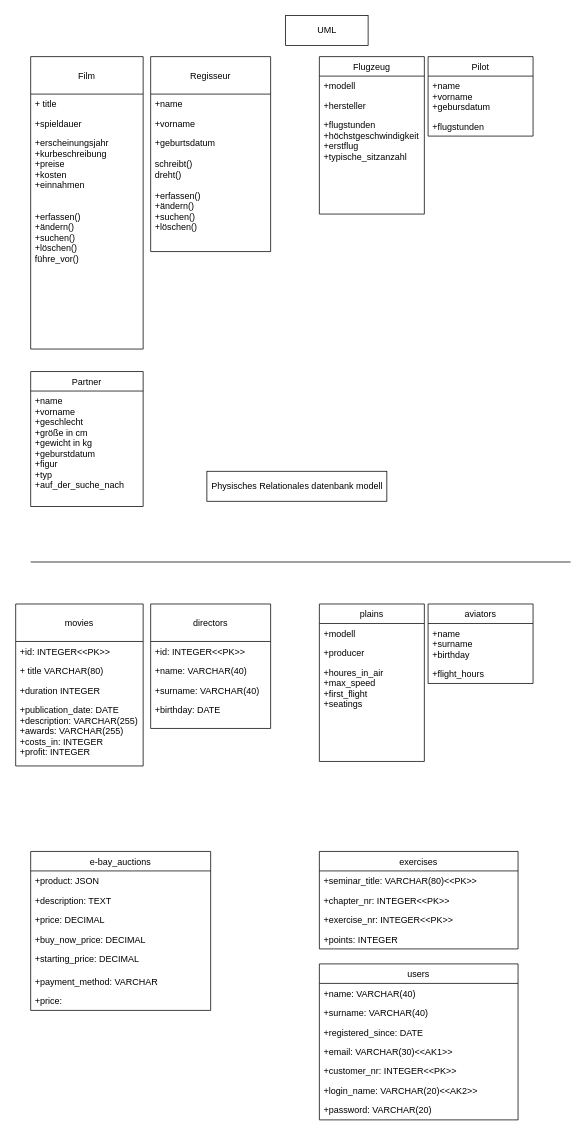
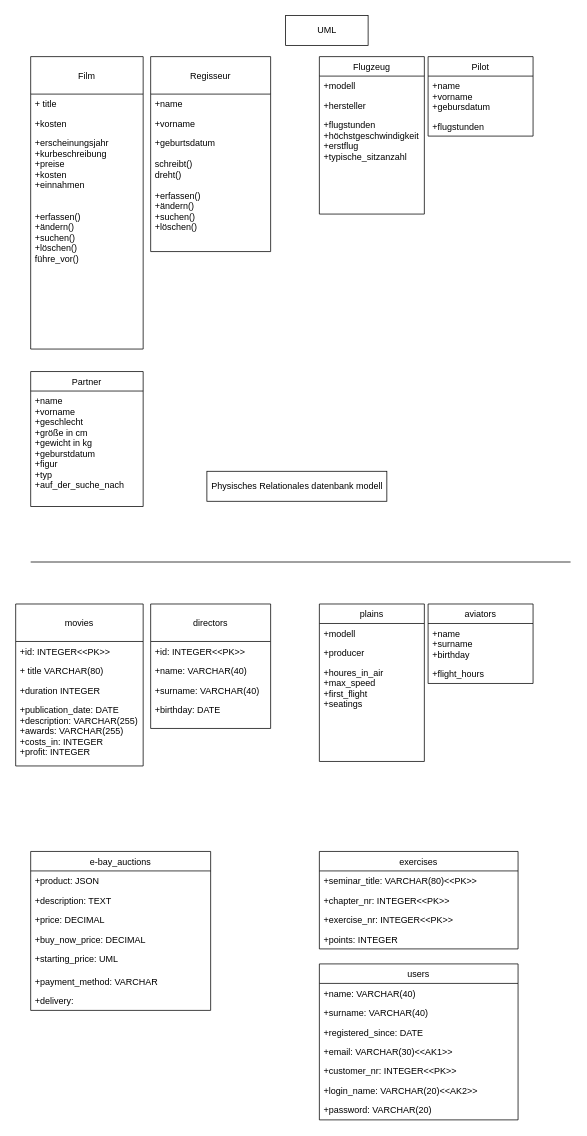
- <mxCell id="8" value="+spieldauer" style="text;strokeColor=none;fillColor=none;align=left;verticalAlign=top;spacingLeft=4;spacingRight=4;overflow=hidden;rotatable=0;points=[[0,0.5],[1,0.5]];portConstraint=eastwest;" parent="6" vertex="1"><mxGeometry y="76" width="150" height="26" as="geometry" /></mxCell>
+ <mxCell id="8" value="+kosten" style="text;strokeColor=none;fillColor=none;align=left;verticalAlign=top;spacingLeft=4;spacingRight=4;overflow=hidden;rotatable=0;points=[[0,0.5],[1,0.5]];portConstraint=eastwest;" parent="6" vertex="1"><mxGeometry y="76" width="150" height="26" as="geometry" /></mxCell>
- <mxCell id="44" value="+starting_price: DECIMAL" style="text;strokeColor=none;fillColor=none;align=left;verticalAlign=top;spacingLeft=4;spacingRight=4;overflow=hidden;rotatable=0;points=[[0,0.5],[1,0.5]];portConstraint=eastwest;" parent="39" vertex="1"><mxGeometry y="130" width="240" height="30" as="geometry" /></mxCell>
+ <mxCell id="44" value="+starting_price: UML" style="text;strokeColor=none;fillColor=none;align=left;verticalAlign=top;spacingLeft=4;spacingRight=4;overflow=hidden;rotatable=0;points=[[0,0.5],[1,0.5]];portConstraint=eastwest;" parent="39" vertex="1"><mxGeometry y="130" width="240" height="30" as="geometry" /></mxCell>
- <mxCell id="46" value="+price: " style="text;strokeColor=none;fillColor=none;align=left;verticalAlign=top;spacingLeft=4;spacingRight=4;overflow=hidden;rotatable=0;points=[[0,0.5],[1,0.5]];portConstraint=eastwest;" parent="39" vertex="1"><mxGeometry y="186" width="240" height="26" as="geometry" /></mxCell>
+ <mxCell id="46" value="+delivery: " style="text;strokeColor=none;fillColor=none;align=left;verticalAlign=top;spacingLeft=4;spacingRight=4;overflow=hidden;rotatable=0;points=[[0,0.5],[1,0.5]];portConstraint=eastwest;" parent="39" vertex="1"><mxGeometry y="186" width="240" height="26" as="geometry" /></mxCell>
